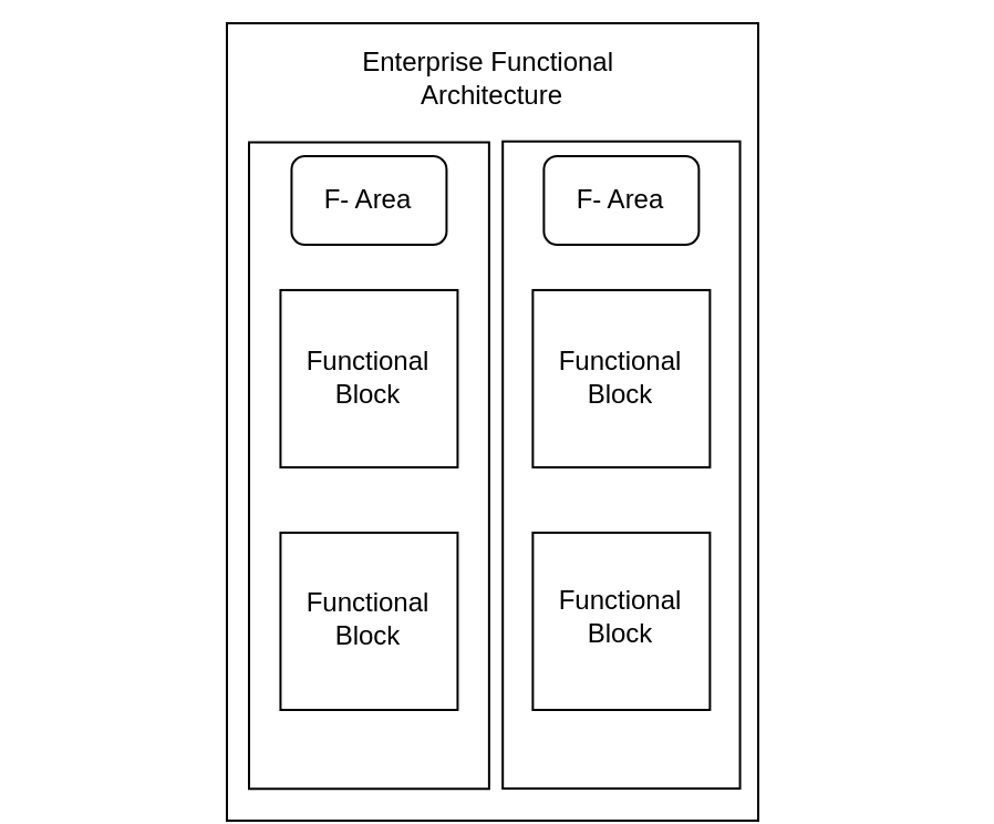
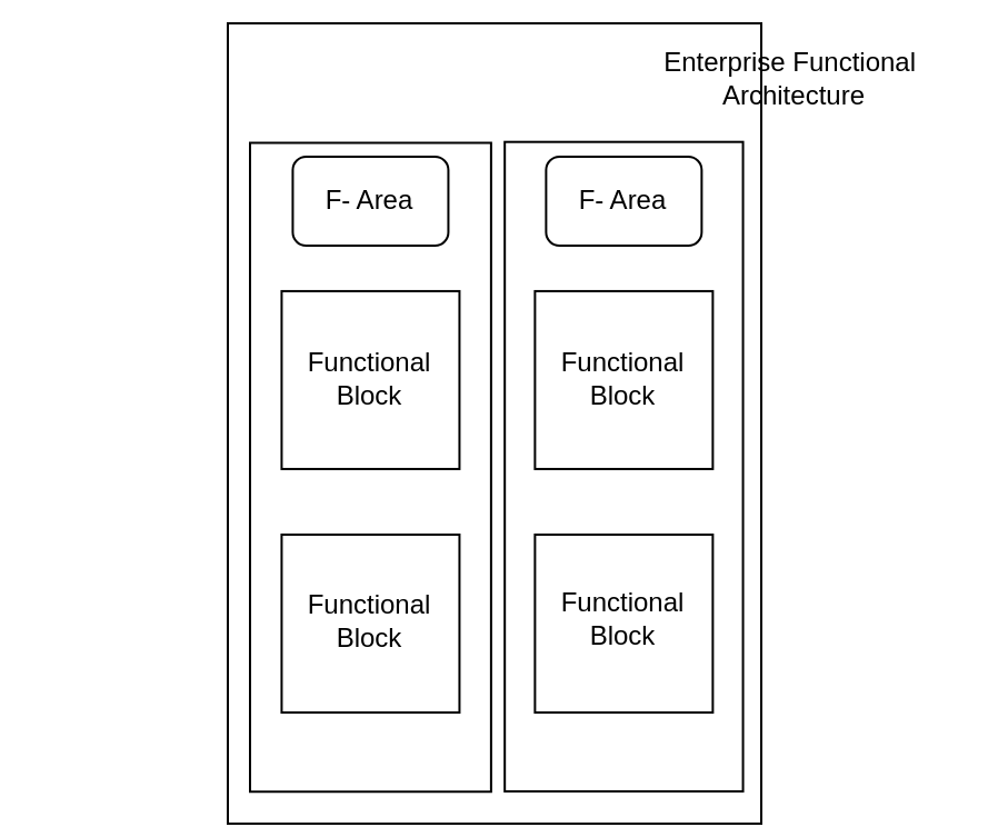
- <mxCell id="3" value="Enterprise Functional&amp;nbsp;&lt;br&gt;Architecture" style="text;html=1;strokeColor=none;fillColor=none;align=center;verticalAlign=middle;whiteSpace=wrap;rounded=0;" vertex="1" parent="1"><mxGeometry x="147" y="20" width="150" height="30" as="geometry" /></mxCell>
+ <mxCell id="3" value="Enterprise Functional&amp;nbsp;&lt;br&gt;Architecture" style="text;html=1;strokeColor=none;fillColor=none;align=center;verticalAlign=middle;whiteSpace=wrap;rounded=0;" vertex="1" parent="1"><mxGeometry x="282" y="20" width="150" height="30" as="geometry" /></mxCell>
